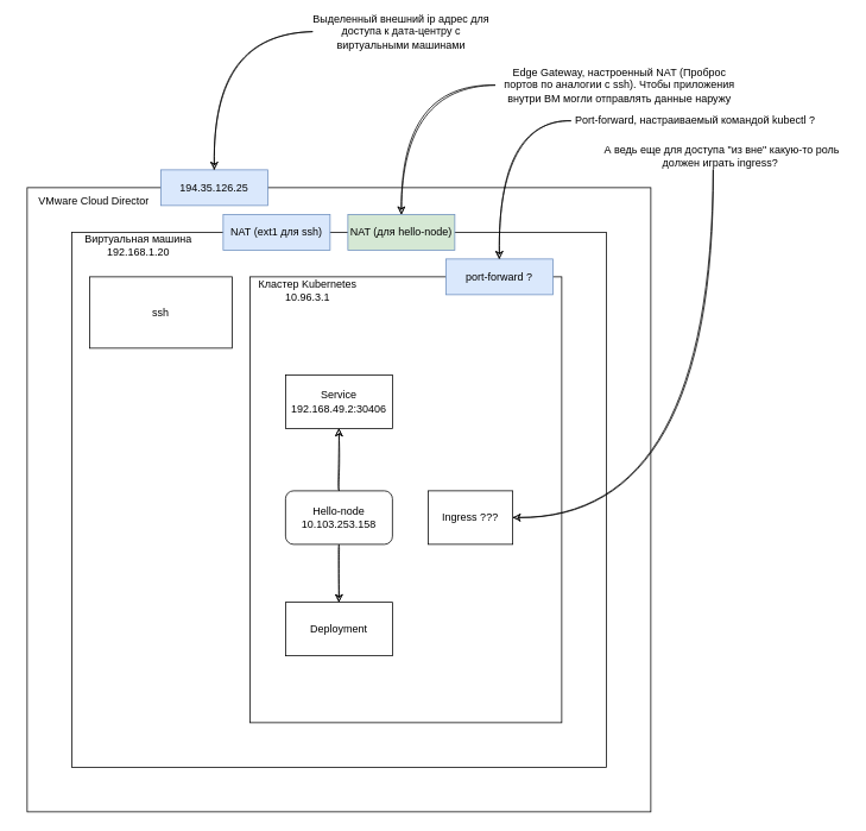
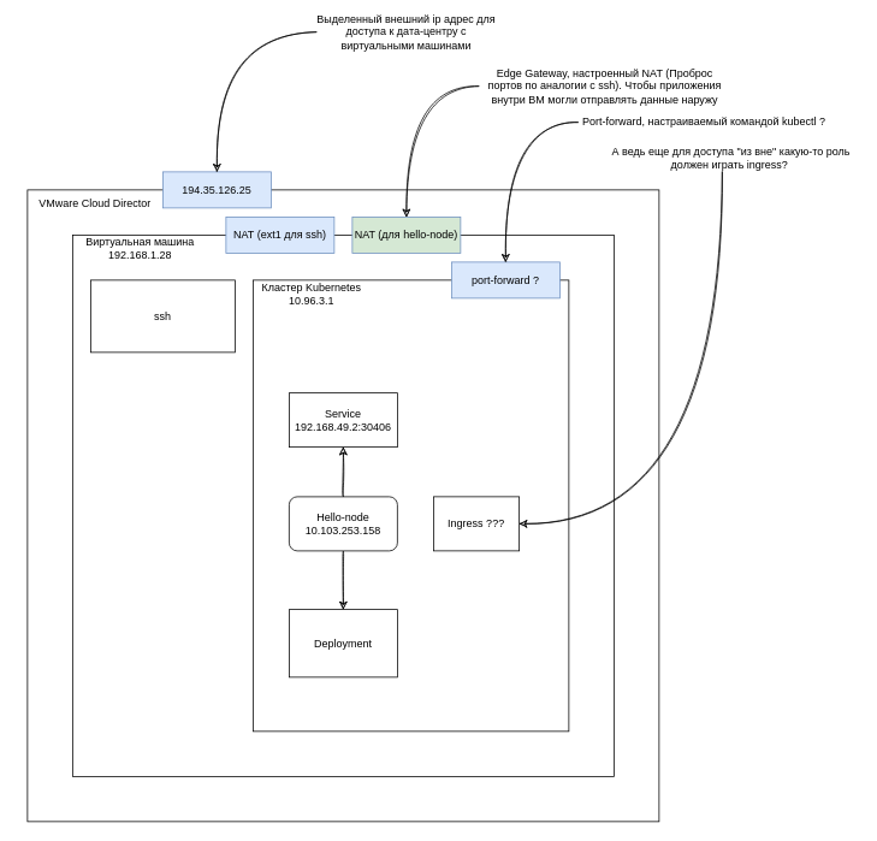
- <mxCell id="13" value="Edge Gateway, настроенный NAT (Проброс портов по аналогии с ssh). Чтобы приложения внутри ВМ могли отправлять данные наружу" style="text;html=1;strokeColor=none;fillColor=none;align=center;verticalAlign=middle;whiteSpace=wrap;rounded=0;" parent="1" vertex="1"><mxGeometry x="555" y="80" width="280" height="30" as="geometry" /></mxCell>
+ <mxCell id="13" value="Edge Gateway, настроенный NAT (Проброс портов по аналогии с ssh). Чтобы приложения внутри ВМ могли отправлять данные наружу" style="text;html=1;strokeColor=none;fillColor=none;align=center;verticalAlign=middle;whiteSpace=wrap;rounded=0;" parent="1" vertex="1"><mxGeometry x="530" y="80" width="280" height="30" as="geometry" /></mxCell>
- <mxCell id="5" value="Виртуальная машина&lt;br&gt;192.168.1.20" style="text;html=1;strokeColor=none;fillColor=none;align=center;verticalAlign=middle;whiteSpace=wrap;rounded=0;" parent="1" vertex="1"><mxGeometry x="70" y="260" width="170" height="30" as="geometry" /></mxCell>
+ <mxCell id="5" value="Виртуальная машина&lt;br&gt;192.168.1.28" style="text;html=1;strokeColor=none;fillColor=none;align=center;verticalAlign=middle;whiteSpace=wrap;rounded=0;" parent="1" vertex="1"><mxGeometry x="70" y="260" width="170" height="30" as="geometry" /></mxCell>
- <mxCell id="21" value="Service&lt;br&gt;192.168.49.2:30406" style="rounded=0;whiteSpace=wrap;html=1;" parent="1" vertex="1"><mxGeometry x="320" y="420" width="120" height="60" as="geometry" /></mxCell>
+ <mxCell id="21" value="Service&lt;br&gt;192.168.49.2:30406" style="rounded=0;whiteSpace=wrap;html=1;" parent="1" vertex="1"><mxGeometry x="320" y="435" width="120" height="60" as="geometry" /></mxCell>
- <mxCell id="17" value="Deployment" style="rounded=0;whiteSpace=wrap;html=1;" parent="1" vertex="1"><mxGeometry x="320" y="675" width="120" height="60" as="geometry" /></mxCell>
+ <mxCell id="17" value="Deployment" style="rounded=0;whiteSpace=wrap;html=1;" parent="1" vertex="1"><mxGeometry x="320" y="675" width="120" height="75" as="geometry" /></mxCell>
